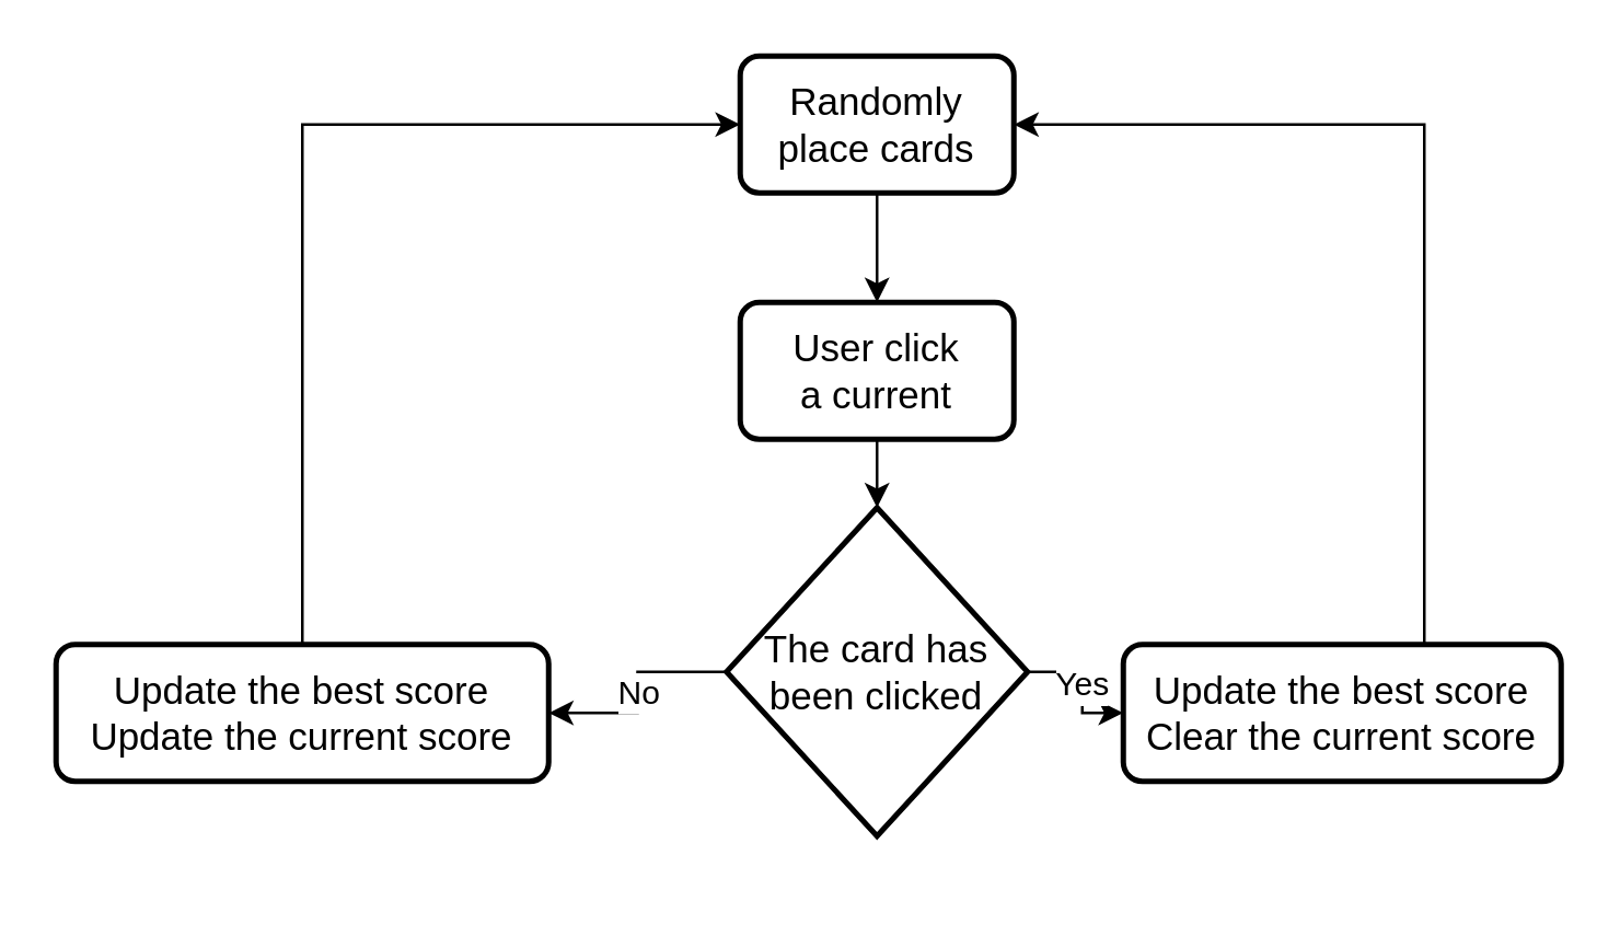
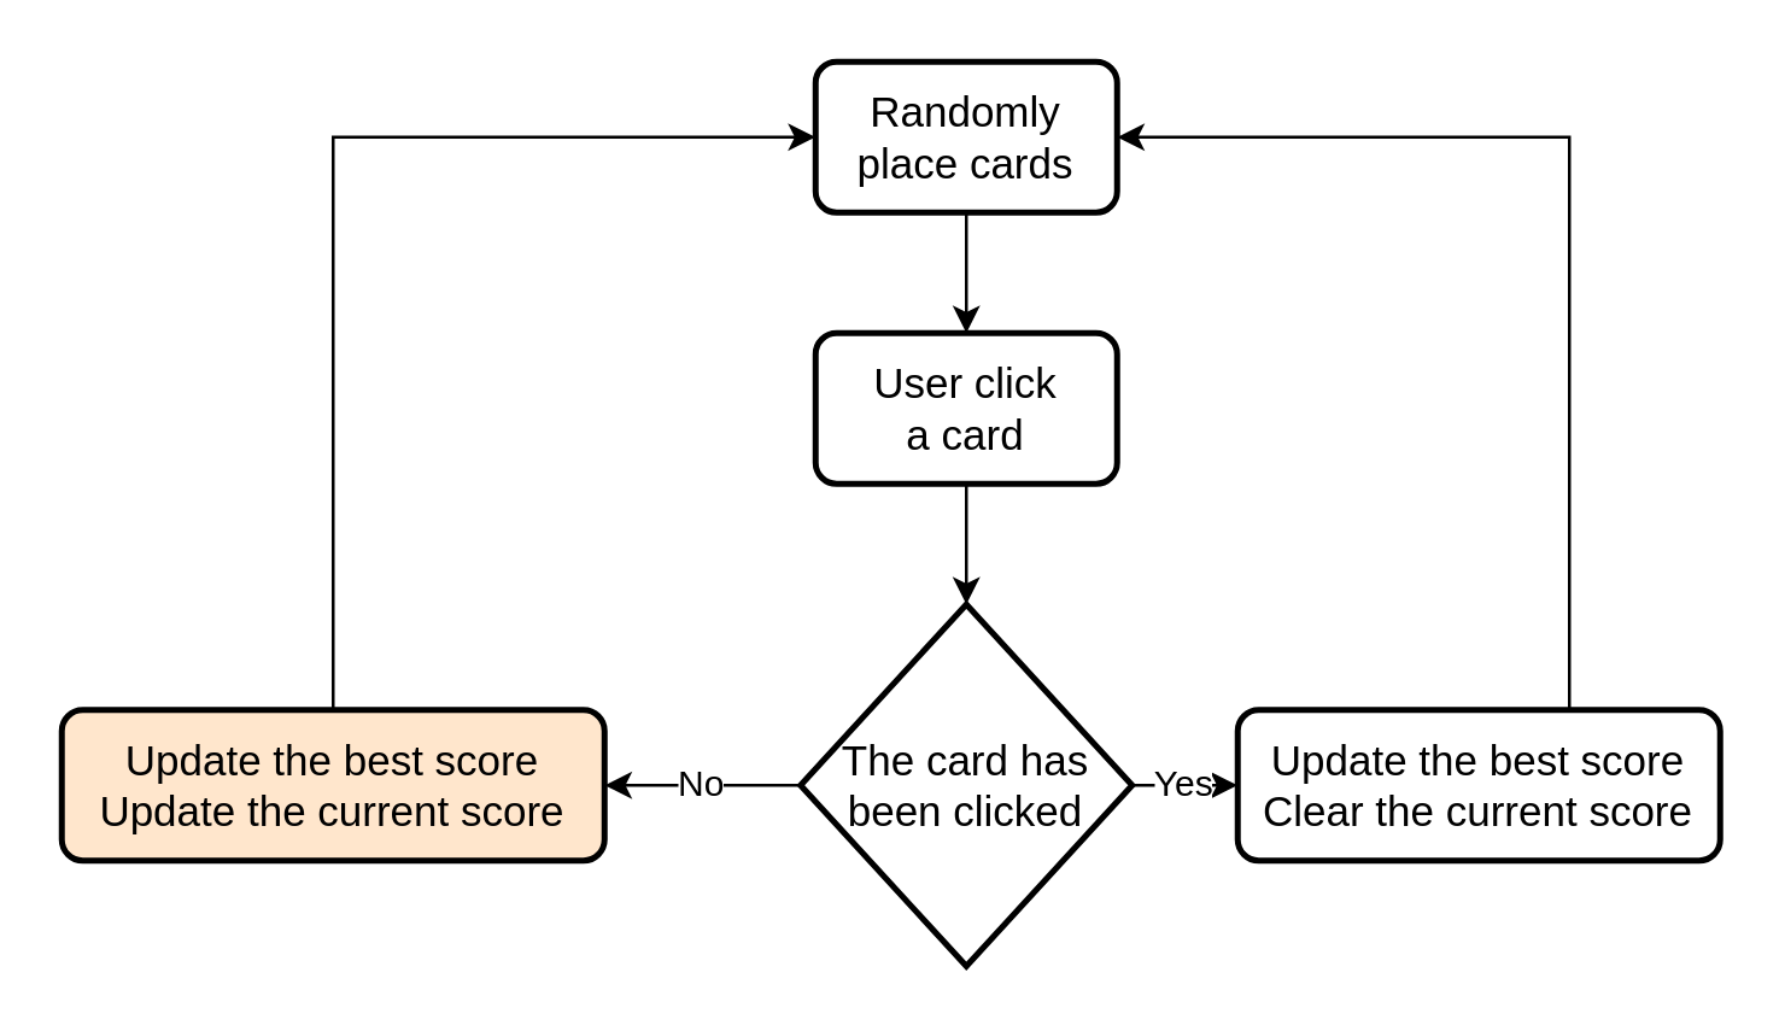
- <mxCell id="10" value="User click&lt;br&gt;a current" style="rounded=1;whiteSpace=wrap;html=1;absoluteArcSize=1;arcSize=14;strokeWidth=2;fontSize=14;" vertex="1" parent="1"><mxGeometry x="270" y="110" width="100" height="50" as="geometry" /></mxCell>
+ <mxCell id="10" value="User click&lt;br&gt;a card" style="rounded=1;whiteSpace=wrap;html=1;absoluteArcSize=1;arcSize=14;strokeWidth=2;fontSize=14;" vertex="1" parent="1"><mxGeometry x="270" y="110" width="100" height="50" as="geometry" /></mxCell>
- <mxCell id="8" value="The card has been clicked" style="strokeWidth=2;html=1;shape=mxgraph.flowchart.decision;whiteSpace=wrap;fontSize=14;align=center;" vertex="1" parent="1"><mxGeometry x="265" y="185" width="110" height="120" as="geometry" /></mxCell>
+ <mxCell id="8" value="The card has been clicked" style="strokeWidth=2;html=1;shape=mxgraph.flowchart.decision;whiteSpace=wrap;fontSize=14;align=center;" vertex="1" parent="1"><mxGeometry x="265" y="200" width="110" height="120" as="geometry" /></mxCell>
- <mxCell id="3" value="Update the best score&lt;br&gt;Update the current score" style="rounded=1;whiteSpace=wrap;html=1;absoluteArcSize=1;arcSize=14;strokeWidth=2;fontSize=14;" vertex="1" parent="1"><mxGeometry x="20" y="235" width="180" height="50" as="geometry" /></mxCell>
+ <mxCell id="3" value="Update the best score&lt;br&gt;Update the current score" style="rounded=1;whiteSpace=wrap;html=1;absoluteArcSize=1;arcSize=14;strokeWidth=2;fontSize=14;fillColor=#ffe6cc;" vertex="1" parent="1"><mxGeometry x="20" y="235" width="180" height="50" as="geometry" /></mxCell>
